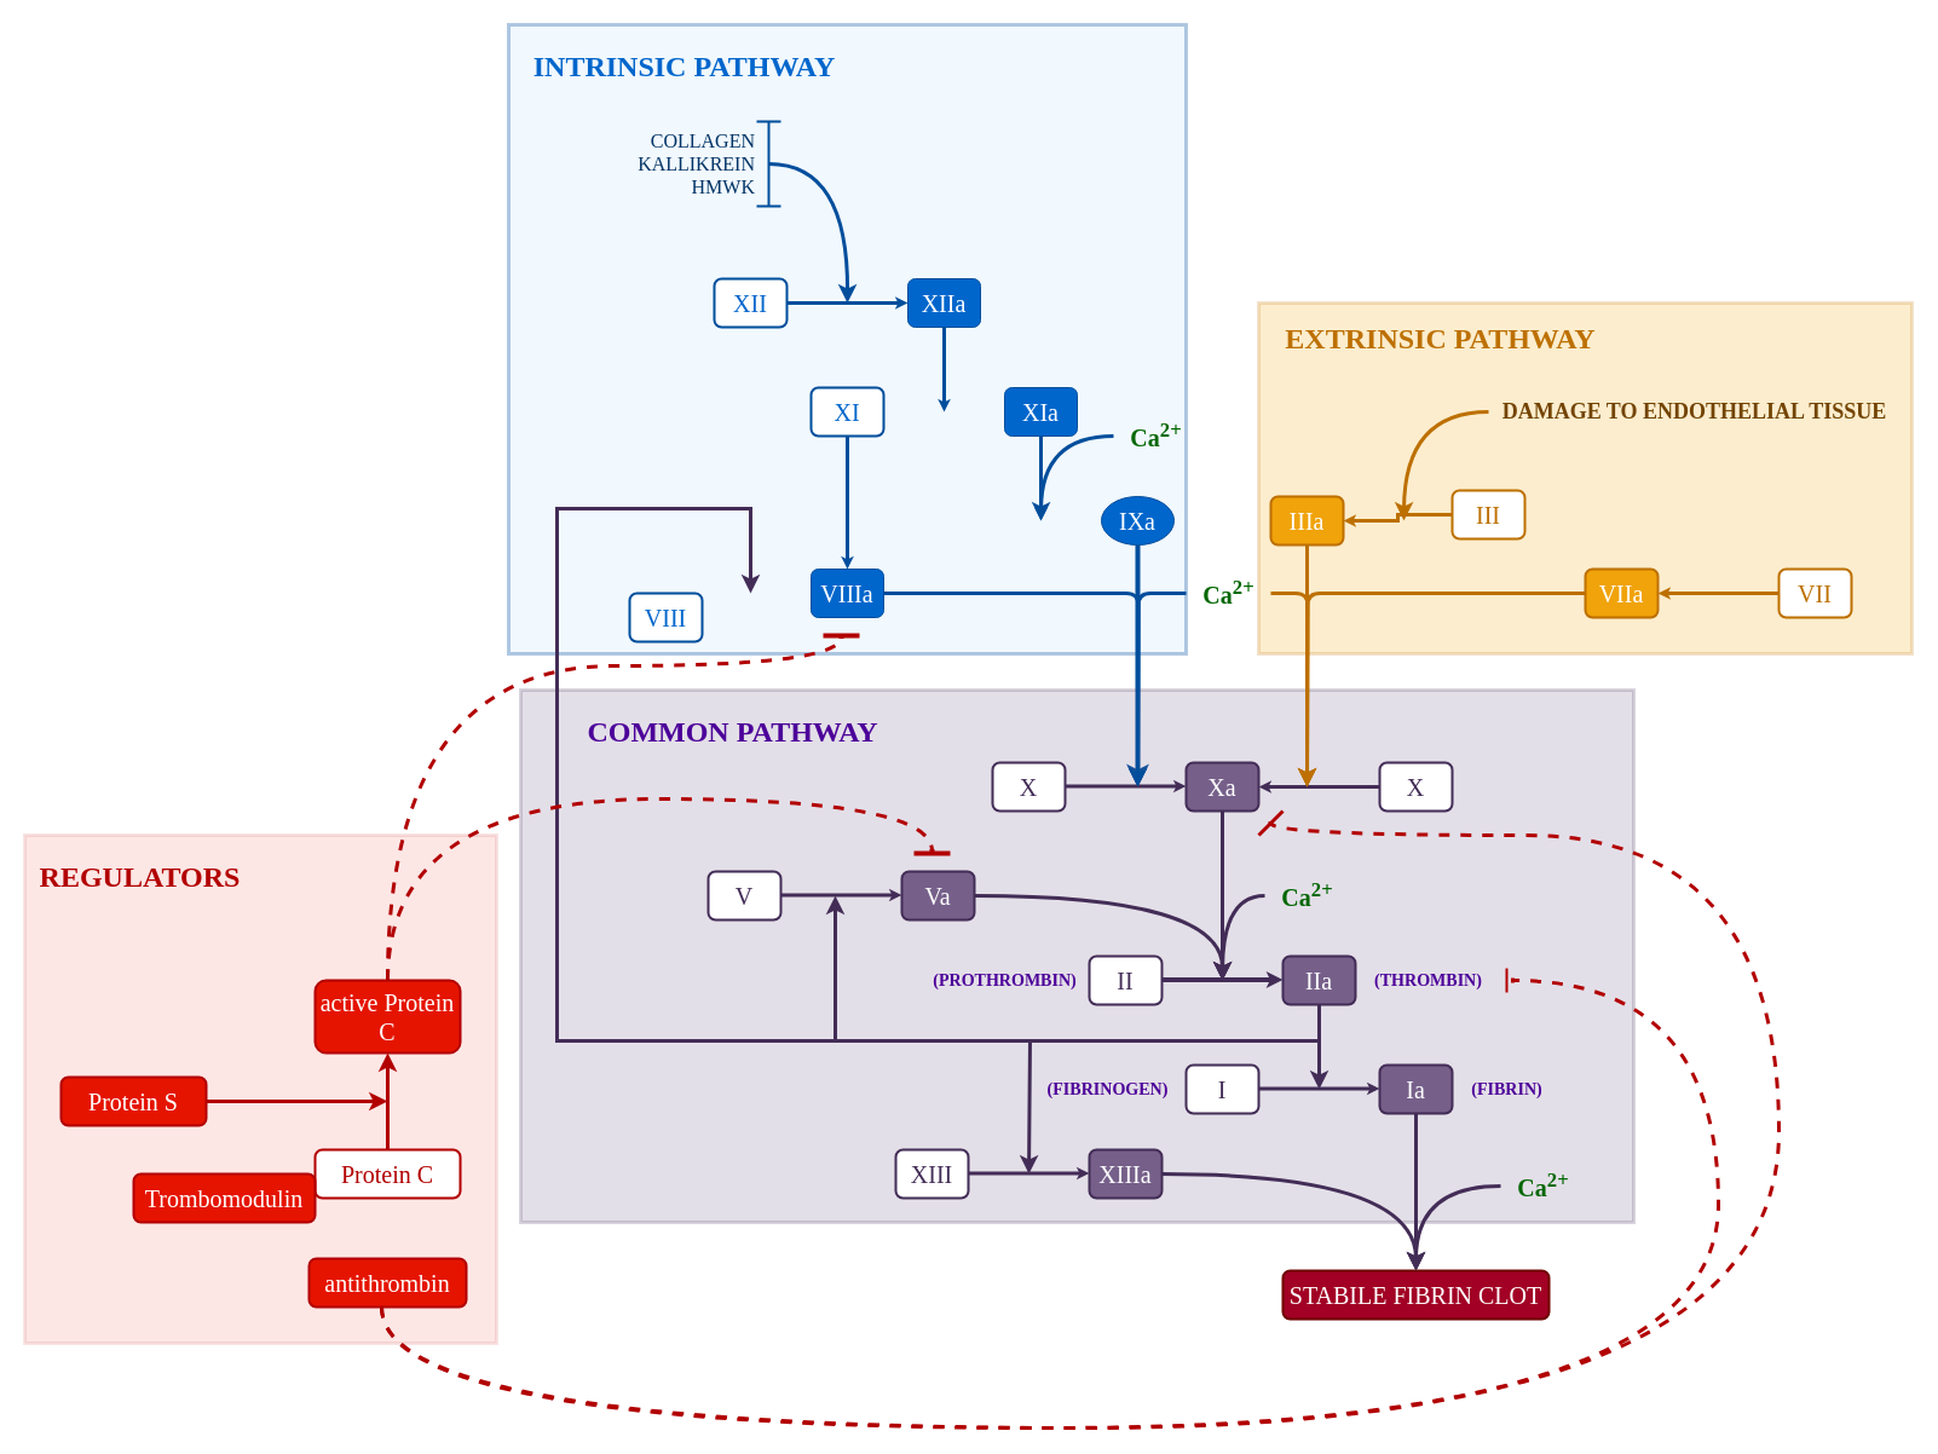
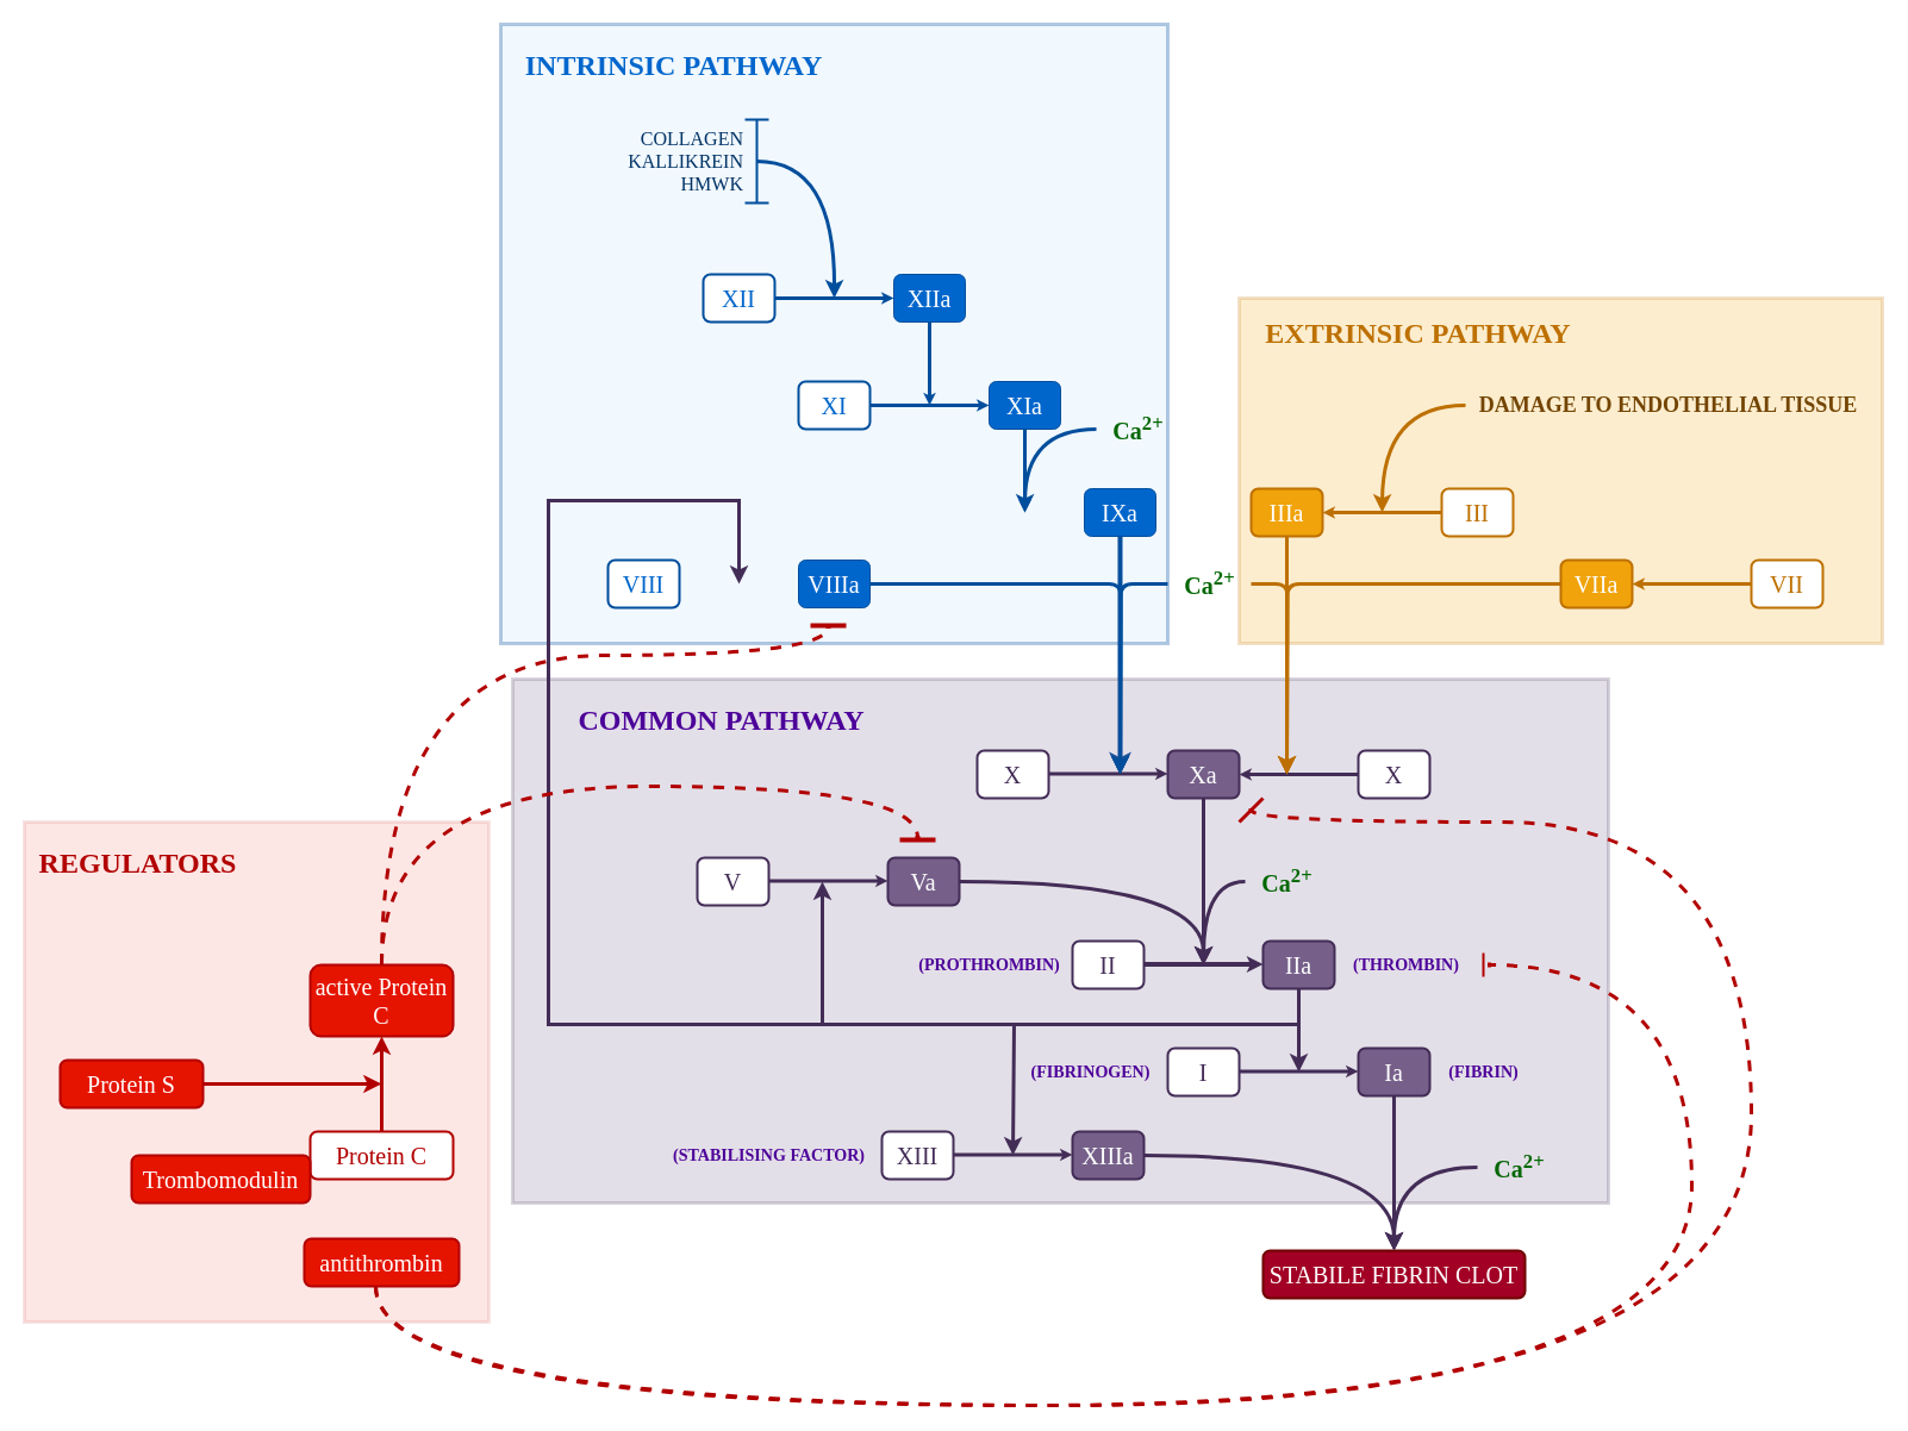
- <mxCell id="14" value="" style="edgeStyle=orthogonalEdgeStyle;rounded=0;orthogonalLoop=1;jettySize=auto;html=1;strokeWidth=3;strokeColor=#004E9C;flowAnimation=0;shadow=0;endSize=1;startSize=1;jumpSize=6;" parent="1" source="15" target="19" edge="1"><mxGeometry relative="1" as="geometry" /></mxCell>
+ <mxCell id="14" value="" style="edgeStyle=orthogonalEdgeStyle;rounded=0;orthogonalLoop=1;jettySize=auto;html=1;strokeWidth=3;strokeColor=#004E9C;flowAnimation=0;shadow=0;endSize=1;startSize=1;jumpSize=6;" parent="1" source="15" target="13" edge="1"><mxGeometry relative="1" as="geometry" /></mxCell>
- <mxCell id="56" value="&lt;font face=&quot;Tahoma&quot;&gt;&lt;span style=&quot;font-size: 20px;&quot;&gt;III&lt;/span&gt;&lt;/font&gt;" style="rounded=1;whiteSpace=wrap;html=1;strokeWidth=2;strokeColor=#BD7000;fontColor=#BD7000;" parent="1" vertex="1"><mxGeometry x="1200" y="405" width="60" height="40" as="geometry" /></mxCell>
+ <mxCell id="56" value="&lt;font face=&quot;Tahoma&quot;&gt;&lt;span style=&quot;font-size: 20px;&quot;&gt;III&lt;/span&gt;&lt;/font&gt;" style="rounded=1;whiteSpace=wrap;html=1;strokeWidth=2;strokeColor=#BD7000;fontColor=#BD7000;" parent="1" vertex="1"><mxGeometry x="1210" y="410" width="60" height="40" as="geometry" /></mxCell>
- <mxCell id="17" value="&lt;font face=&quot;Tahoma&quot; style=&quot;font-size: 20px;&quot;&gt;IXa&lt;/font&gt;" style="ellipse;whiteSpace=wrap;html=1;fillColor=#0066CC;strokeColor=#004E9C;fontColor=#ffffff;shadow=0;fillStyle=solid;" parent="1" vertex="1"><mxGeometry x="910" y="410" width="60" height="40" as="geometry" /></mxCell>
+ <mxCell id="17" value="&lt;font face=&quot;Tahoma&quot; style=&quot;font-size: 20px;&quot;&gt;IXa&lt;/font&gt;" style="rounded=1;whiteSpace=wrap;html=1;fillColor=#0066CC;strokeColor=#004E9C;fontColor=#ffffff;shadow=0;fillStyle=solid;" parent="1" vertex="1"><mxGeometry x="910" y="410" width="60" height="40" as="geometry" /></mxCell>
- <mxCell id="20" value="&lt;font style=&quot;font-size: 20px;&quot; face=&quot;Tahoma&quot;&gt;VIII&lt;/font&gt;" style="rounded=1;whiteSpace=wrap;html=1;fillColor=#ffffff;fontColor=#0066CC;strokeColor=#004E9C;strokeWidth=2;" parent="1" vertex="1"><mxGeometry x="520" y="490" width="60" height="40" as="geometry" /></mxCell>
+ <mxCell id="20" value="&lt;font style=&quot;font-size: 20px;&quot; face=&quot;Tahoma&quot;&gt;VIII&lt;/font&gt;" style="rounded=1;whiteSpace=wrap;html=1;fillColor=#ffffff;fontColor=#0066CC;strokeColor=#004E9C;strokeWidth=2;" parent="1" vertex="1"><mxGeometry x="510" y="470" width="60" height="40" as="geometry" /></mxCell>
+ <mxCell id="50" value="&lt;h3&gt;&lt;font face=&quot;Tahoma&quot; color=&quot;#4c0099&quot;&gt;(STABILISING FACTOR)&lt;/font&gt;&lt;/h3&gt;" style="text;html=1;align=center;verticalAlign=middle;resizable=0;points=[];autosize=1;strokeColor=none;fillColor=none;fontColor=#0066cc;" parent="1" vertex="1"><mxGeometry y="940" width="190" height="60" as="geometry" x="550" /></mxCell>
